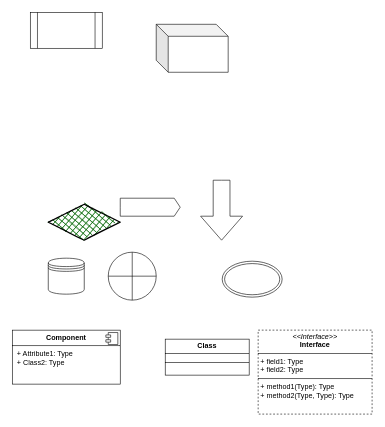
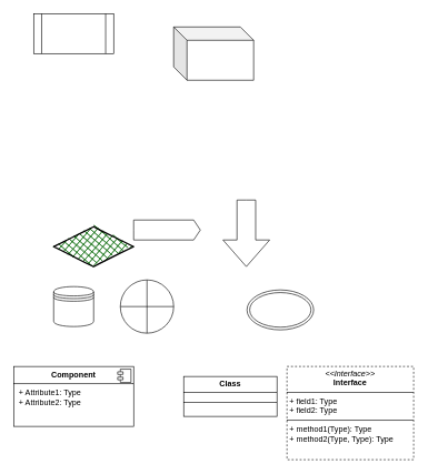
- <mxCell id="8" value="&lt;p style=&quot;margin:0px;margin-top:6px;text-align:center;&quot;&gt;&lt;b&gt;Component&lt;/b&gt;&lt;/p&gt;&lt;hr size=&quot;1&quot; style=&quot;border-style:solid;&quot;/&gt;&lt;p style=&quot;margin:0px;margin-left:8px;&quot;&gt;+ Attribute1: Type&lt;br/&gt;+ Class2: Type&lt;/p&gt;" style="align=left;overflow=fill;html=1;dropTarget=0;whiteSpace=wrap;" vertex="1" parent="1"><mxGeometry x="20" y="550" width="180" height="90" as="geometry" /></mxCell>
+ <mxCell id="8" value="&lt;p style=&quot;margin:0px;margin-top:6px;text-align:center;&quot;&gt;&lt;b&gt;Component&lt;/b&gt;&lt;/p&gt;&lt;hr size=&quot;1&quot; style=&quot;border-style:solid;&quot;/&gt;&lt;p style=&quot;margin:0px;margin-left:8px;&quot;&gt;+ Attribute1: Type&lt;br/&gt;+ Attribute2: Type&lt;/p&gt;" style="align=left;overflow=fill;html=1;dropTarget=0;whiteSpace=wrap;" vertex="1" parent="1"><mxGeometry x="20" y="550" width="180" height="90" as="geometry" /></mxCell>
